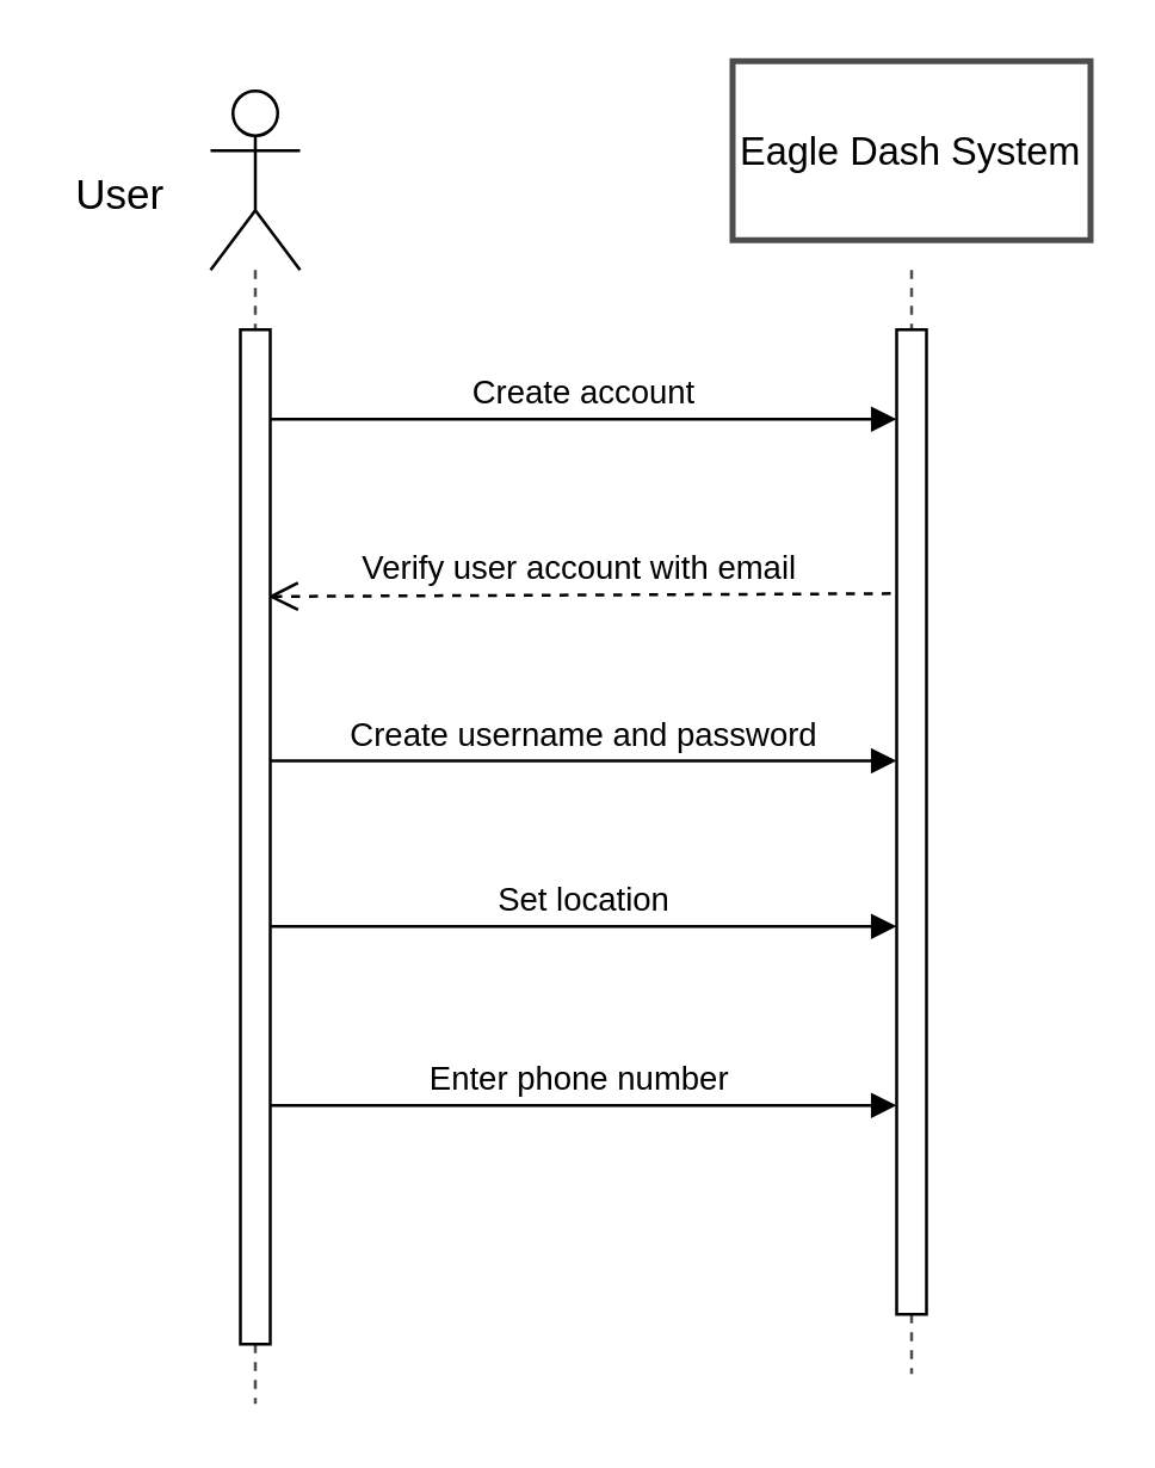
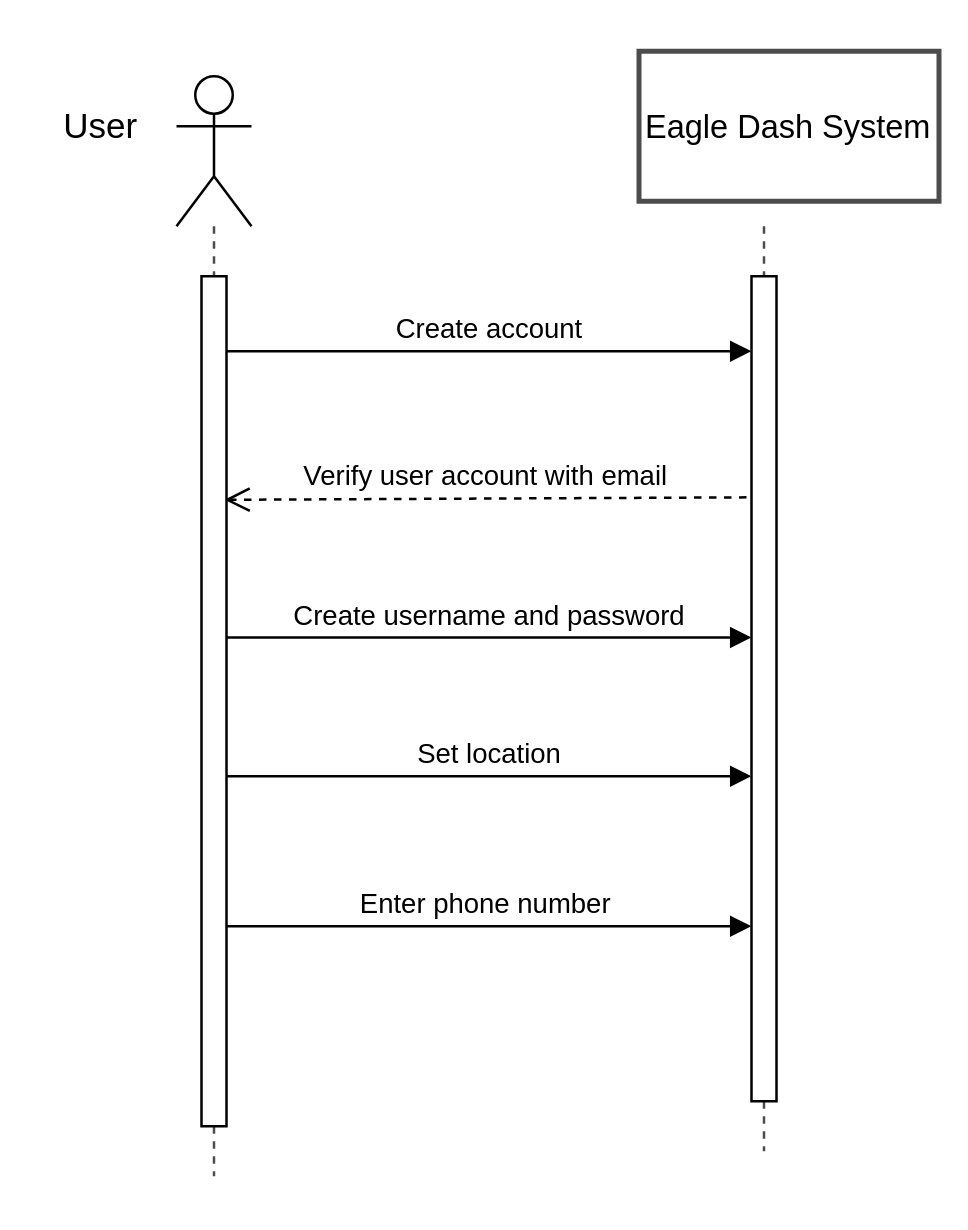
- <mxCell id="8" value="&lt;font style=&quot;font-size: 13px&quot;&gt;Eagle Dash System&lt;/font&gt;" style="rounded=0;whiteSpace=wrap;html=1;strokeWidth=2;opacity=70;" parent="1" vertex="1"><mxGeometry x="245" y="20" width="120" height="60" as="geometry" /></mxCell>
+ <mxCell id="8" value="&lt;font style=&quot;font-size: 13px&quot;&gt;Eagle Dash System&lt;/font&gt;" style="rounded=0;whiteSpace=wrap;html=1;strokeWidth=2;opacity=70;" parent="1" vertex="1"><mxGeometry x="255" y="20" width="120" height="60" as="geometry" /></mxCell>
- <mxCell id="5" value="&lt;font style=&quot;font-size: 14px&quot;&gt;User&lt;/font&gt;" style="text;html=1;strokeColor=none;fillColor=none;align=center;verticalAlign=middle;whiteSpace=wrap;rounded=0;" parent="1" vertex="1"><mxGeometry x="20" y="55" width="40" height="20" as="geometry" /></mxCell>
+ <mxCell id="5" value="&lt;font style=&quot;font-size: 14px&quot;&gt;User&lt;/font&gt;" style="text;html=1;strokeColor=none;fillColor=none;align=center;verticalAlign=middle;whiteSpace=wrap;rounded=0;" parent="1" vertex="1"><mxGeometry x="20" y="40" width="40" height="20" as="geometry" /></mxCell>
